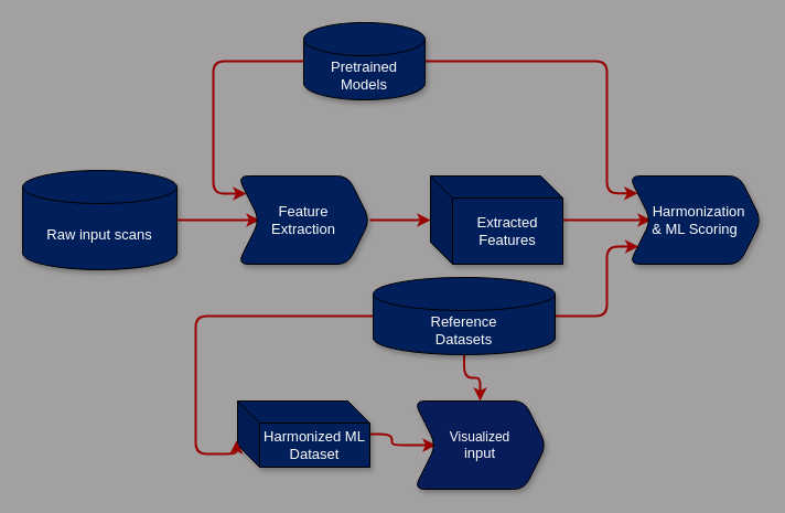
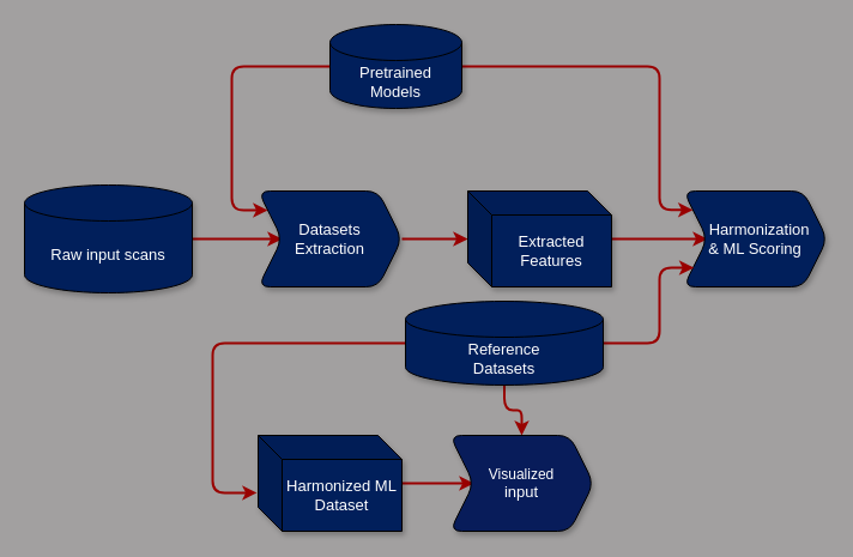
- <mxCell id="5" value="Feature&lt;br&gt;Extraction" style="shape=step;perimeter=stepPerimeter;fixedSize=1;rounded=1;fillStyle=solid;fillColor=#011f5b;shadow=1;backgroundOutline=1;enumerate=0;comic=0;fontStyle=0;fontSize=13;labelBorderColor=none;whiteSpace=wrap;html=1;spacingTop=0;fontColor=#FFFFFF;" vertex="1" parent="1"><mxGeometry x="215" y="159" width="120" height="80" as="geometry" /></mxCell>
+ <mxCell id="5" value="Datasets&lt;br&gt;Extraction" style="shape=step;perimeter=stepPerimeter;fixedSize=1;rounded=1;fillStyle=solid;fillColor=#011f5b;shadow=1;backgroundOutline=1;enumerate=0;comic=0;fontStyle=0;fontSize=13;labelBorderColor=none;whiteSpace=wrap;html=1;spacingTop=0;fontColor=#FFFFFF;" vertex="1" parent="1"><mxGeometry x="215" y="159" width="120" height="80" as="geometry" /></mxCell>
- <mxCell id="10" value="Harmonized ML Dataset" style="shape=cube;boundedLbl=1;backgroundOutline=1;darkOpacity=0.05;darkOpacity2=0.1;rounded=1;fillStyle=solid;fillColor=#011f5b;shadow=1;enumerate=0;comic=0;fontStyle=0;fontSize=13;labelBorderColor=none;whiteSpace=wrap;html=1;spacingTop=0;fontColor=#FFFFFF;" vertex="1" parent="1"><mxGeometry x="215" y="363" width="120" height="60" as="geometry" /></mxCell>
+ <mxCell id="10" value="Harmonized ML Dataset" style="shape=cube;boundedLbl=1;backgroundOutline=1;darkOpacity=0.05;darkOpacity2=0.1;rounded=1;fillStyle=solid;fillColor=#011f5b;shadow=1;enumerate=0;comic=0;fontStyle=0;fontSize=13;labelBorderColor=none;whiteSpace=wrap;html=1;spacingTop=0;fontColor=#FFFFFF;" vertex="1" parent="1"><mxGeometry x="215" y="363" width="120" height="80" as="geometry" /></mxCell>
